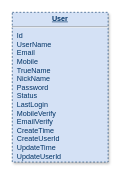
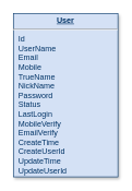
- <mxCell id="2" value="&lt;p style=&quot;margin: 0px ; margin-top: 4px ; text-align: center ; text-decoration: underline&quot;&gt;&lt;strong&gt;User&lt;/strong&gt;&lt;/p&gt;&lt;hr&gt;&lt;p style=&quot;margin: 0px ; margin-left: 8px&quot;&gt;Id&lt;/p&gt;&lt;p style=&quot;margin: 0px ; margin-left: 8px&quot;&gt;UserName&lt;/p&gt;&lt;p style=&quot;margin: 0px ; margin-left: 8px&quot;&gt;Email&lt;/p&gt;&lt;p style=&quot;margin: 0px ; margin-left: 8px&quot;&gt;Mobile&lt;/p&gt;&lt;p style=&quot;margin: 0px ; margin-left: 8px&quot;&gt;TrueName&lt;/p&gt;&lt;p style=&quot;margin: 0px ; margin-left: 8px&quot;&gt;NickName&lt;/p&gt;&lt;p style=&quot;margin: 0px ; margin-left: 8px&quot;&gt;Password&lt;/p&gt;&lt;p style=&quot;margin: 0px ; margin-left: 8px&quot;&gt;&lt;span&gt;Status&lt;/span&gt;&lt;br&gt;&lt;/p&gt;&lt;p style=&quot;margin: 0px ; margin-left: 8px&quot;&gt;LastLogin&lt;/p&gt;&lt;p style=&quot;margin: 0px ; margin-left: 8px&quot;&gt;MobileVerify&lt;/p&gt;&lt;p style=&quot;margin: 0px ; margin-left: 8px&quot;&gt;EmailVerify&lt;/p&gt;&lt;p style=&quot;margin: 0px 0px 0px 8px&quot;&gt;CreateTime&lt;/p&gt;&lt;p style=&quot;margin: 0px 0px 0px 8px&quot;&gt;CreateUserId&lt;br&gt;&lt;/p&gt;&lt;p style=&quot;margin: 0px 0px 0px 8px&quot;&gt;UpdateTime&lt;/p&gt;&lt;p style=&quot;margin: 0px 0px 0px 8px&quot;&gt;UpdateUserId&lt;/p&gt;" style="verticalAlign=top;align=left;overflow=fill;fontSize=12;fontFamily=Helvetica;html=1;strokeColor=#003366;shadow=1;fillColor=#D4E1F5;fontColor=#003366;dashed=1;" parent="1" vertex="1"><mxGeometry x="20" y="20" width="160" height="250" as="geometry" /></mxCell>
+ <mxCell id="2" value="&lt;p style=&quot;margin: 0px ; margin-top: 4px ; text-align: center ; text-decoration: underline&quot;&gt;&lt;strong&gt;User&lt;/strong&gt;&lt;/p&gt;&lt;hr&gt;&lt;p style=&quot;margin: 0px ; margin-left: 8px&quot;&gt;Id&lt;/p&gt;&lt;p style=&quot;margin: 0px ; margin-left: 8px&quot;&gt;UserName&lt;/p&gt;&lt;p style=&quot;margin: 0px ; margin-left: 8px&quot;&gt;Email&lt;/p&gt;&lt;p style=&quot;margin: 0px ; margin-left: 8px&quot;&gt;Mobile&lt;/p&gt;&lt;p style=&quot;margin: 0px ; margin-left: 8px&quot;&gt;TrueName&lt;/p&gt;&lt;p style=&quot;margin: 0px ; margin-left: 8px&quot;&gt;NickName&lt;/p&gt;&lt;p style=&quot;margin: 0px ; margin-left: 8px&quot;&gt;Password&lt;/p&gt;&lt;p style=&quot;margin: 0px ; margin-left: 8px&quot;&gt;&lt;span&gt;Status&lt;/span&gt;&lt;br&gt;&lt;/p&gt;&lt;p style=&quot;margin: 0px ; margin-left: 8px&quot;&gt;LastLogin&lt;/p&gt;&lt;p style=&quot;margin: 0px ; margin-left: 8px&quot;&gt;MobileVerify&lt;/p&gt;&lt;p style=&quot;margin: 0px ; margin-left: 8px&quot;&gt;EmailVerify&lt;/p&gt;&lt;p style=&quot;margin: 0px 0px 0px 8px&quot;&gt;CreateTime&lt;/p&gt;&lt;p style=&quot;margin: 0px 0px 0px 8px&quot;&gt;CreateUserId&lt;br&gt;&lt;/p&gt;&lt;p style=&quot;margin: 0px 0px 0px 8px&quot;&gt;UpdateTime&lt;/p&gt;&lt;p style=&quot;margin: 0px 0px 0px 8px&quot;&gt;UpdateUserId&lt;/p&gt;" style="verticalAlign=top;align=left;overflow=fill;fontSize=12;fontFamily=Helvetica;html=1;strokeColor=#003366;shadow=1;fillColor=#D4E1F5;fontColor=#003366" parent="1" vertex="1"><mxGeometry x="20" y="20" width="160" height="250" as="geometry" /></mxCell>
